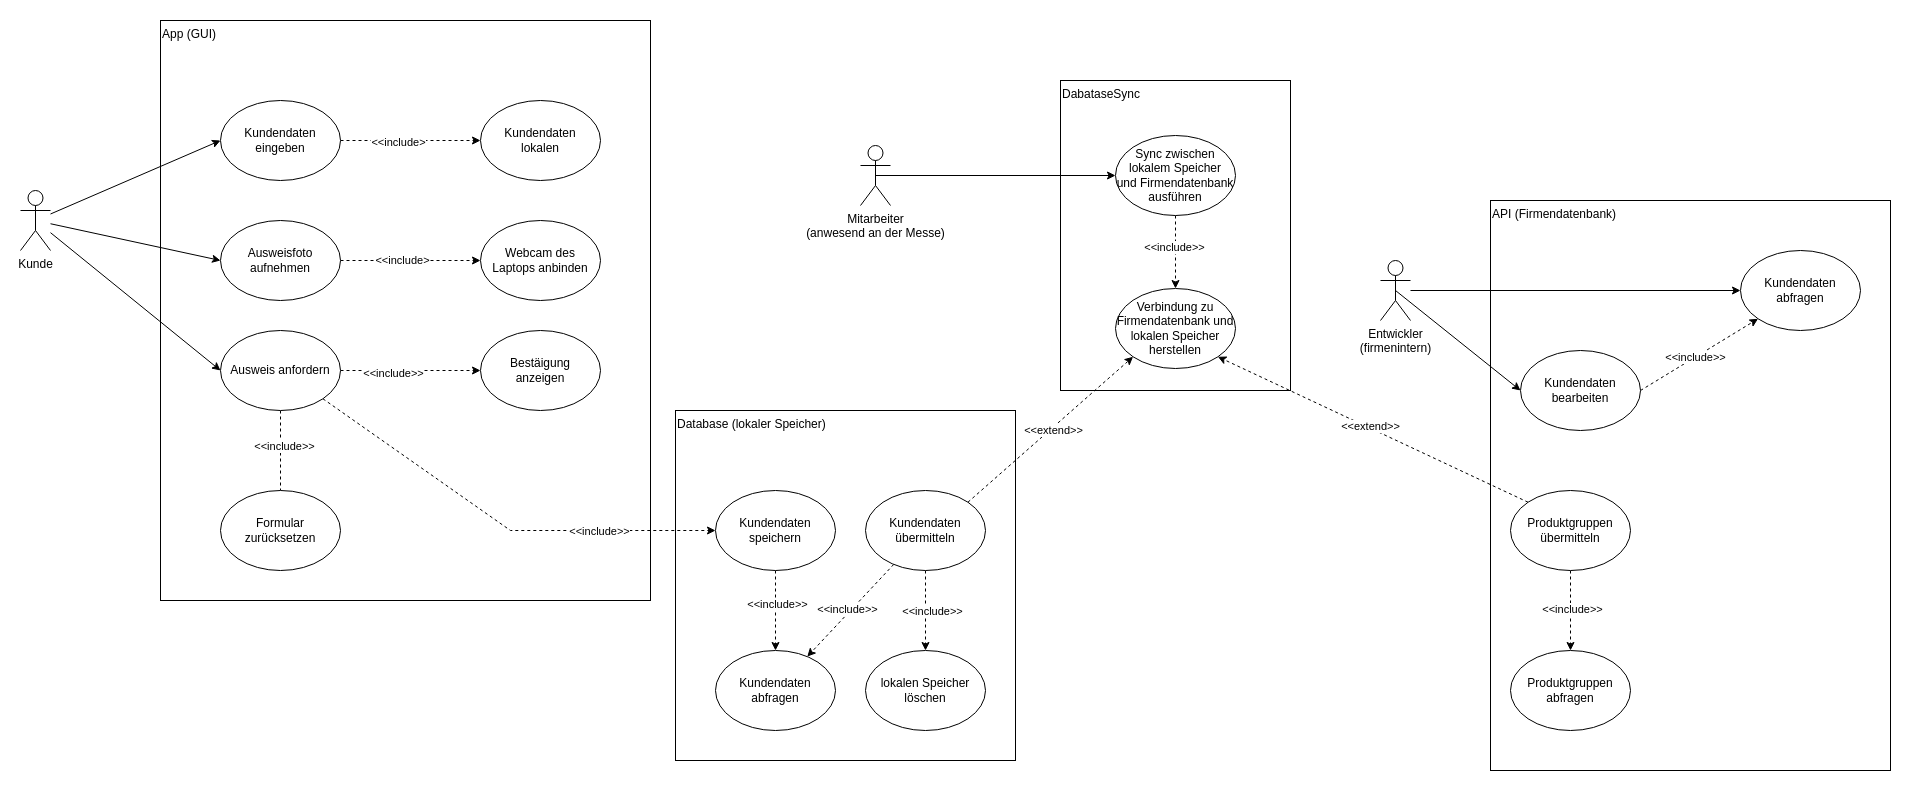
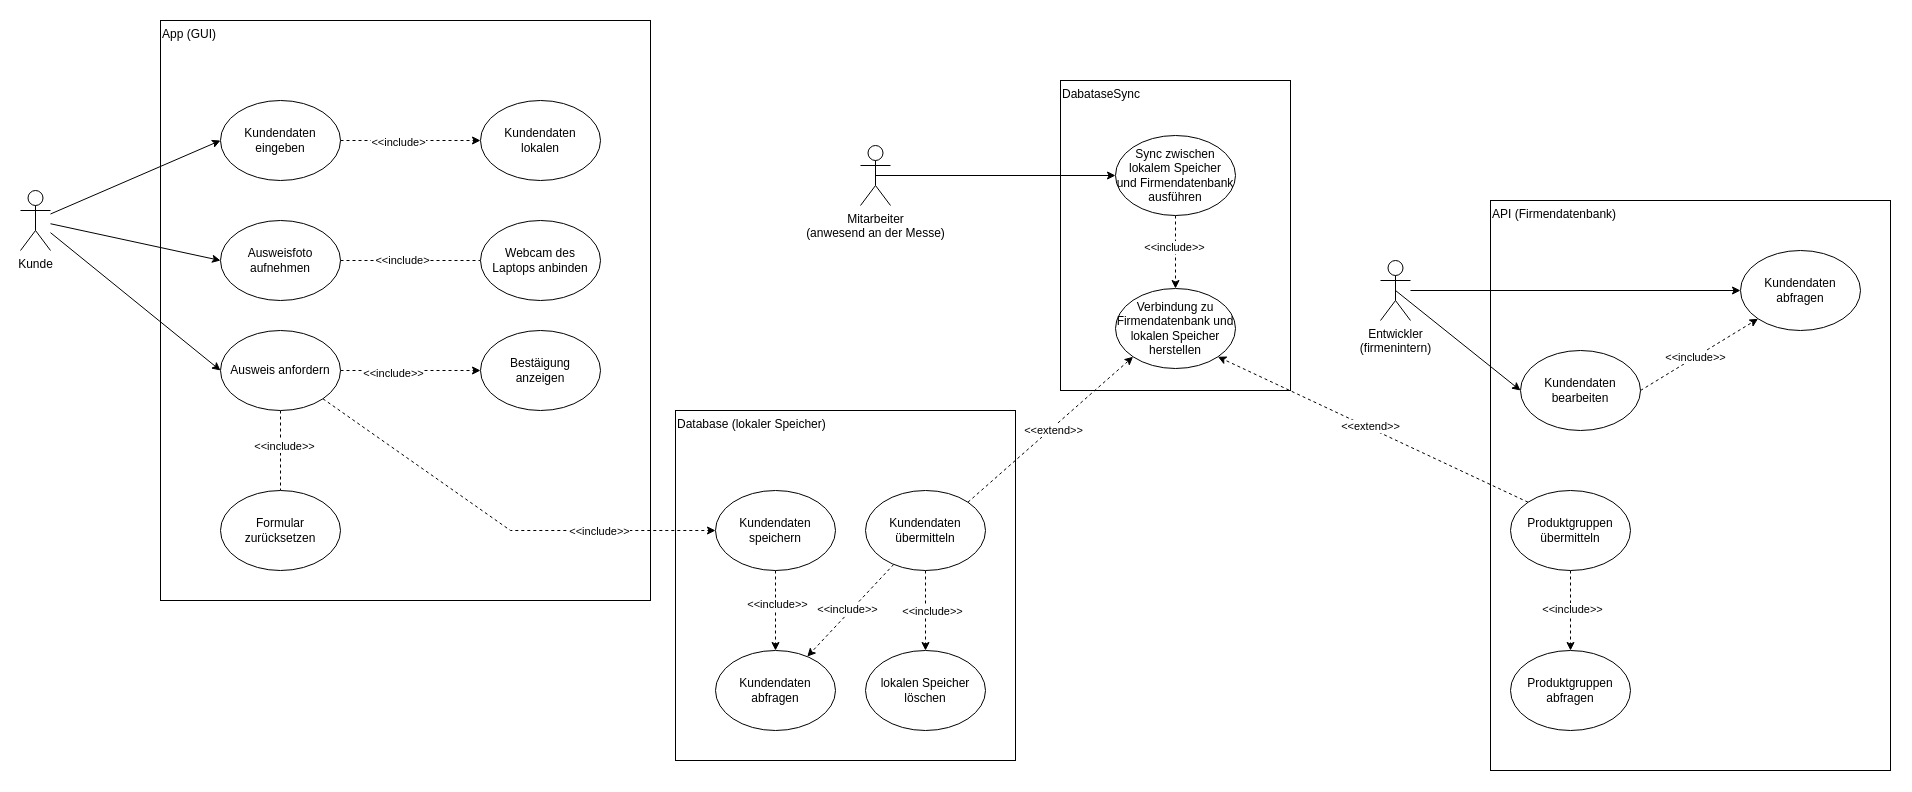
- <mxCell id="13" value="" style="edgeStyle=orthogonalEdgeStyle;rounded=0;orthogonalLoop=1;jettySize=auto;html=1;dashed=1;" edge="1" parent="1" source="15" target="16"><mxGeometry relative="1" as="geometry" /></mxCell>
+ <mxCell id="13" value="" style="edgeStyle=orthogonalEdgeStyle;rounded=0;orthogonalLoop=1;jettySize=auto;html=1;dashed=1;endArrow=none;" edge="1" parent="1" source="15" target="16"><mxGeometry relative="1" as="geometry" /></mxCell>
